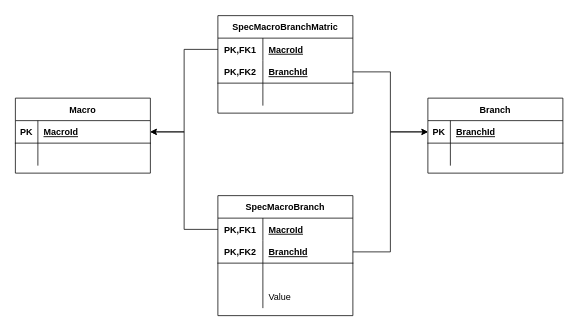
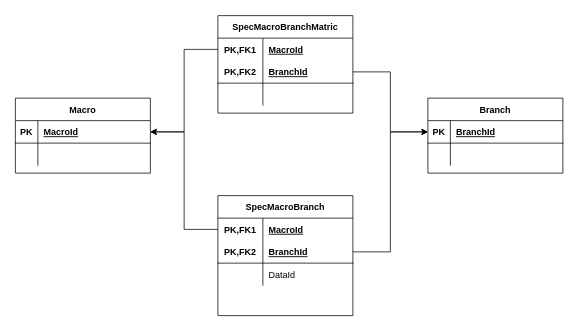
+ <mxCell id="37" value="DataId" style="shape=partialRectangle;connectable=0;fillColor=none;top=0;left=0;bottom=0;right=0;align=left;spacingLeft=6;overflow=hidden;" vertex="1" parent="35"><mxGeometry x="60" width="120" height="30" as="geometry" /></mxCell>
- <mxCell id="40" value="Value" style="shape=partialRectangle;connectable=0;fillColor=none;top=0;left=0;bottom=0;right=0;align=left;spacingLeft=6;overflow=hidden;" vertex="1" parent="38"><mxGeometry x="60" width="120" height="30" as="geometry" /></mxCell>
